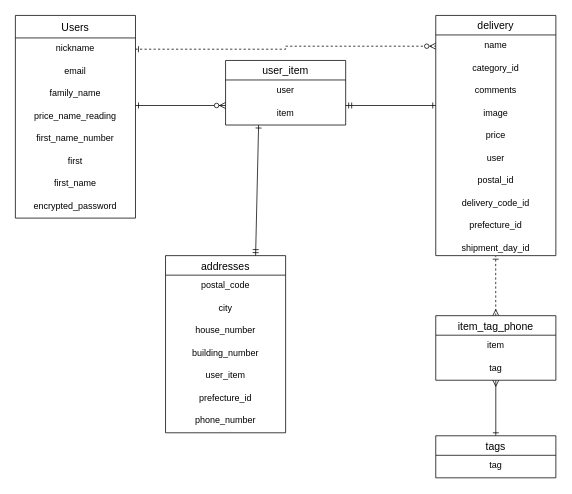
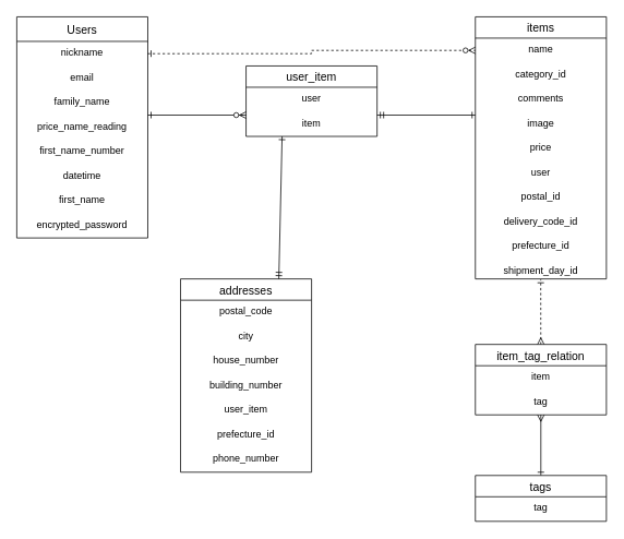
- <mxCell id="11" value="delivery" style="swimlane;fontStyle=0;childLayout=stackLayout;horizontal=1;startSize=26;horizontalStack=0;resizeParent=1;resizeParentMax=0;resizeLast=0;collapsible=1;marginBottom=0;align=center;fontSize=14;" parent="1" vertex="1"><mxGeometry x="580" y="20" width="160" height="320" as="geometry" /></mxCell>
+ <mxCell id="11" value="items" style="swimlane;fontStyle=0;childLayout=stackLayout;horizontal=1;startSize=26;horizontalStack=0;resizeParent=1;resizeParentMax=0;resizeLast=0;collapsible=1;marginBottom=0;align=center;fontSize=14;" parent="1" vertex="1"><mxGeometry x="580" y="20" width="160" height="320" as="geometry" /></mxCell>
- <mxCell id="8" value="first" style="text;strokeColor=none;fillColor=none;spacingLeft=4;spacingRight=4;overflow=hidden;rotatable=0;points=[[0,0.5],[1,0.5]];portConstraint=eastwest;fontSize=12;align=center;" parent="2" vertex="1"><mxGeometry y="180" width="160" height="30" as="geometry" /></mxCell>
+ <mxCell id="8" value="datetime" style="text;strokeColor=none;fillColor=none;spacingLeft=4;spacingRight=4;overflow=hidden;rotatable=0;points=[[0,0.5],[1,0.5]];portConstraint=eastwest;fontSize=12;align=center;" parent="2" vertex="1"><mxGeometry y="180" width="160" height="30" as="geometry" /></mxCell>
- <mxCell id="38" value="item_tag_phone" style="swimlane;fontStyle=0;childLayout=stackLayout;horizontal=1;startSize=26;horizontalStack=0;resizeParent=1;resizeParentMax=0;resizeLast=0;collapsible=1;marginBottom=0;align=center;fontSize=14;" vertex="1" parent="1"><mxGeometry x="580" y="420" width="160" height="86" as="geometry" /></mxCell>
+ <mxCell id="38" value="item_tag_relation" style="swimlane;fontStyle=0;childLayout=stackLayout;horizontal=1;startSize=26;horizontalStack=0;resizeParent=1;resizeParentMax=0;resizeLast=0;collapsible=1;marginBottom=0;align=center;fontSize=14;" vertex="1" parent="1"><mxGeometry x="580" y="420" width="160" height="86" as="geometry" /></mxCell>
